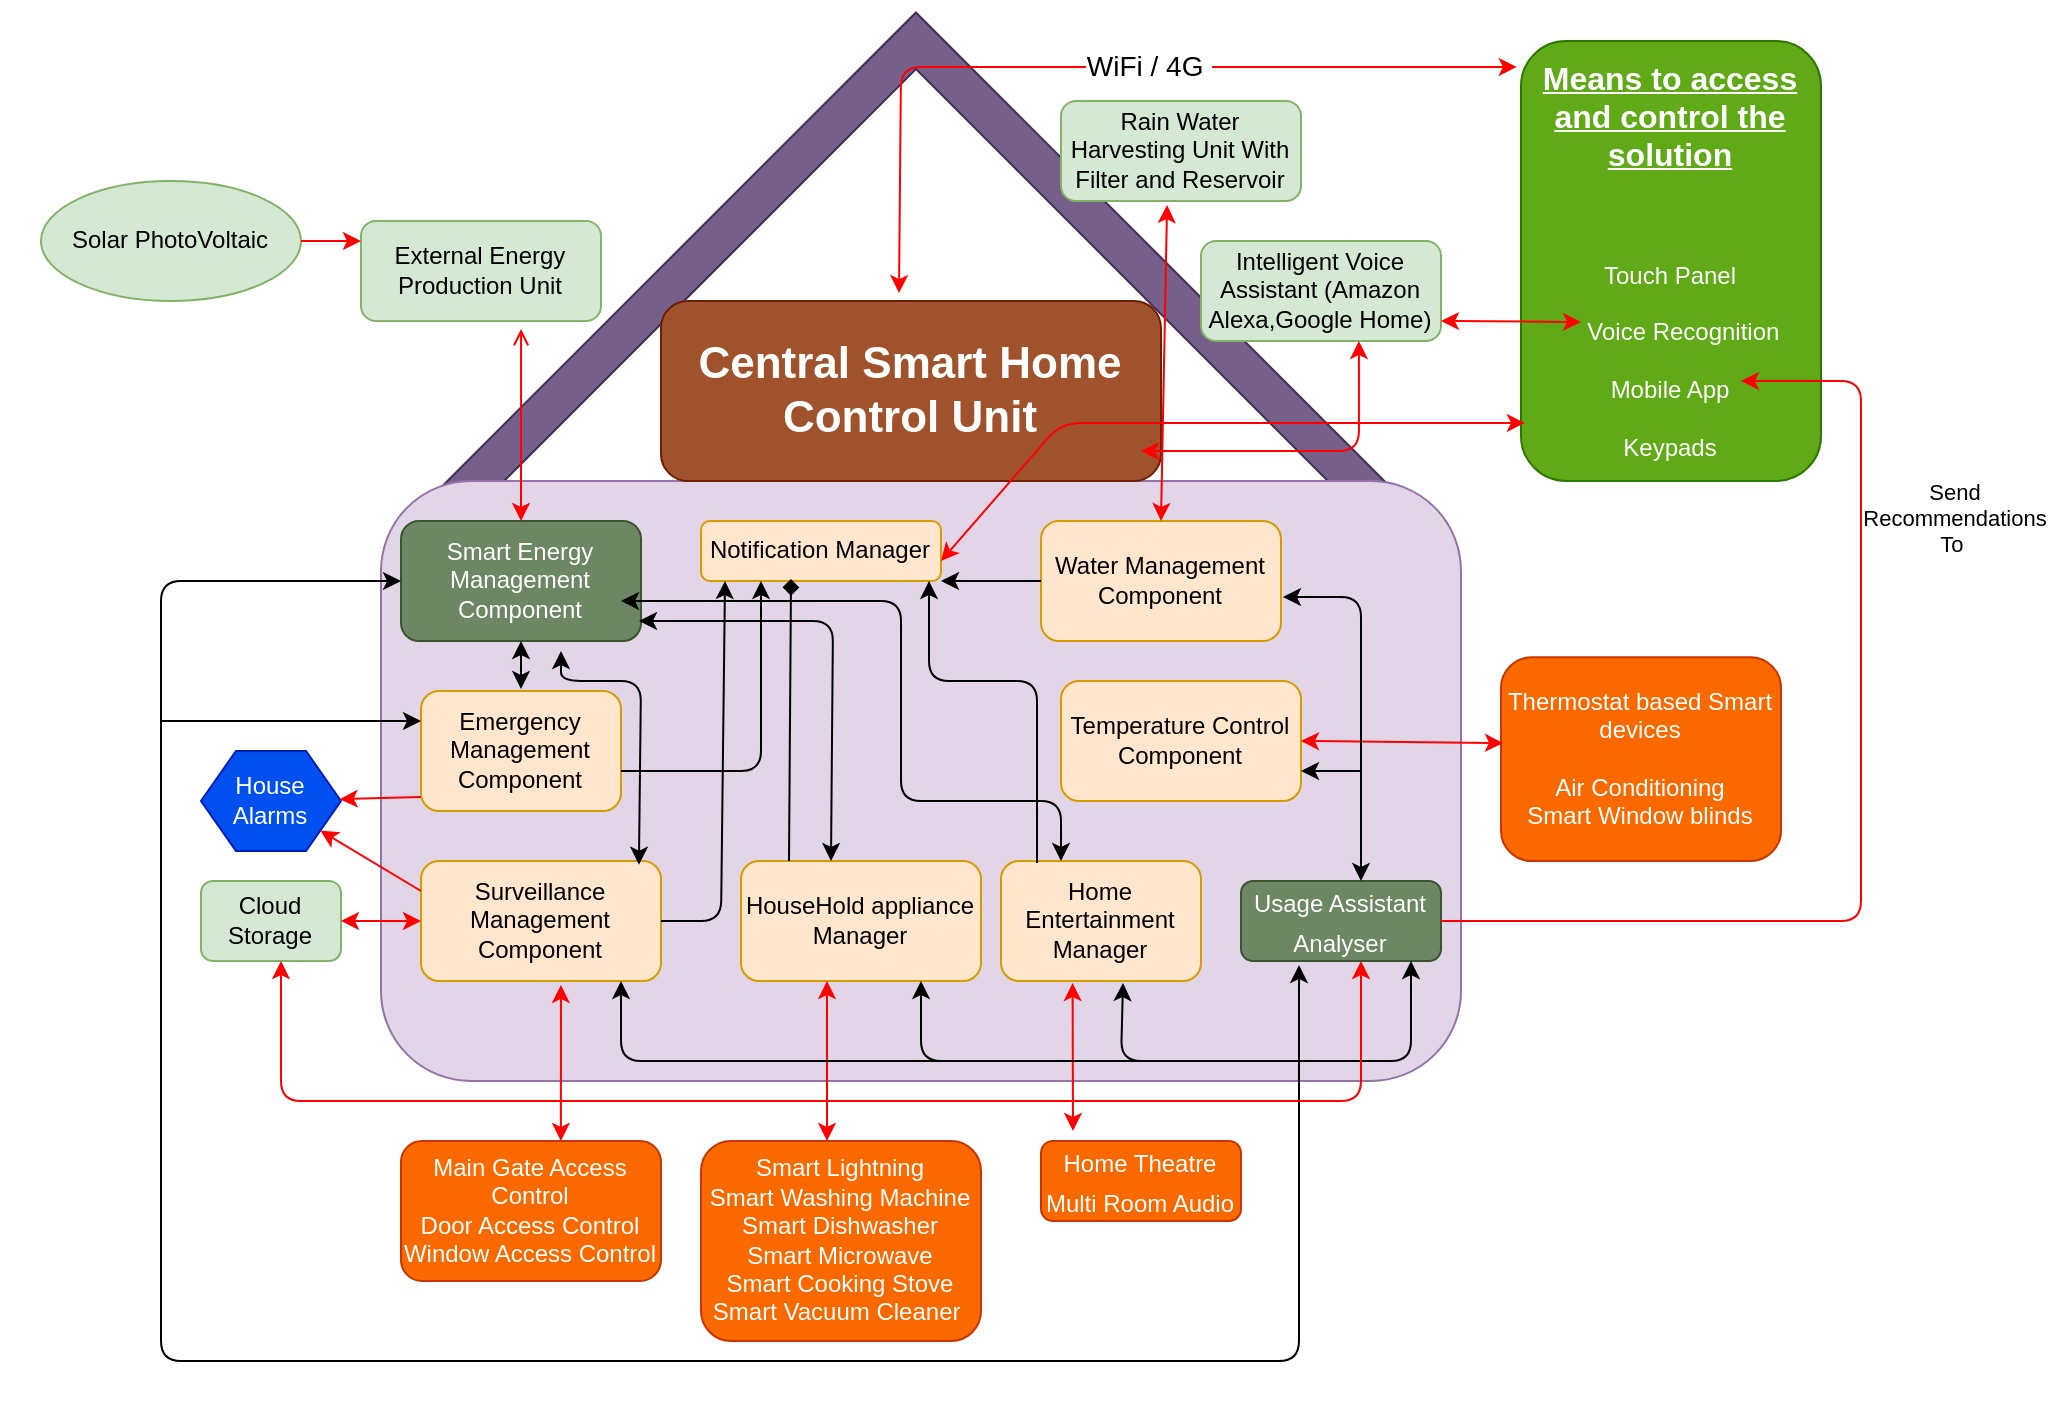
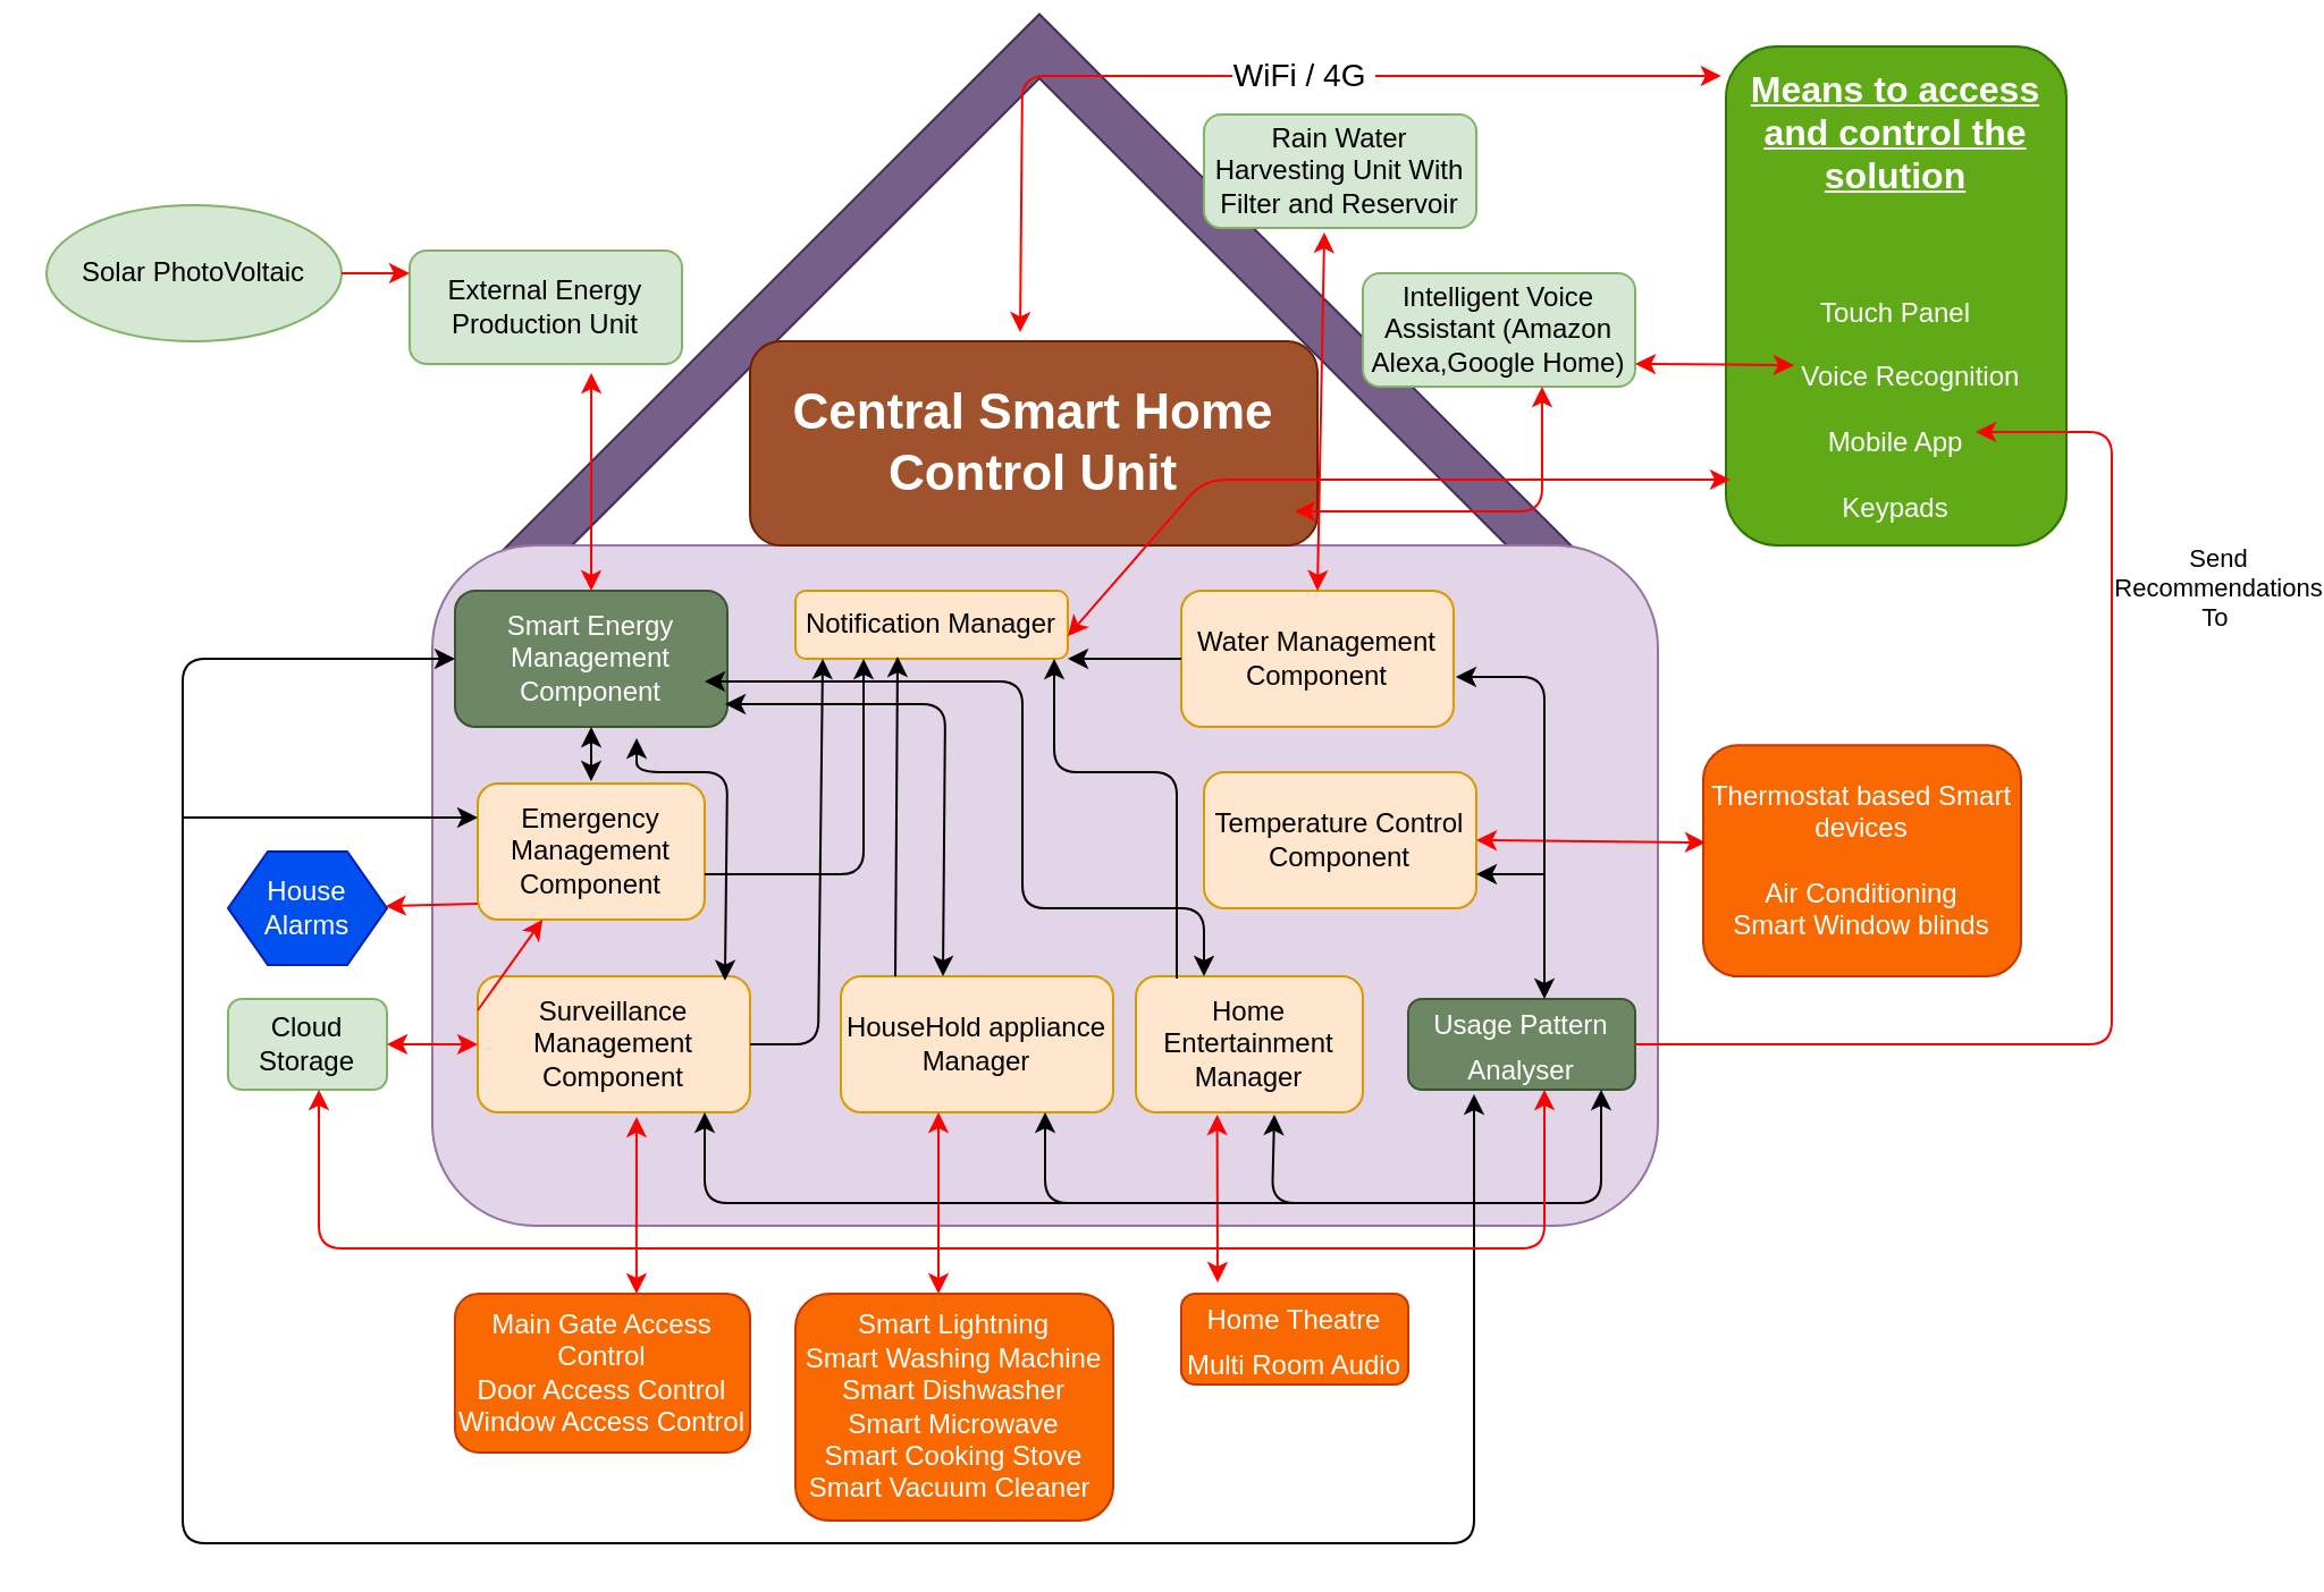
- <mxCell id="11" value="" style="endArrow=open;startArrow=classic;html=1;entryX=0.667;entryY=1.08;entryDx=0;entryDy=0;entryPerimeter=0;strokeColor=#FF0000;" parent="1" source="5" target="7" edge="1"><mxGeometry width="50" height="50" relative="1" as="geometry"><mxPoint x="140" y="210" as="sourcePoint" /><mxPoint x="190" y="160" as="targetPoint" /></mxGeometry></mxCell>
+ <mxCell id="11" value="" style="endArrow=classic;startArrow=classic;html=1;entryX=0.667;entryY=1.08;entryDx=0;entryDy=0;entryPerimeter=0;strokeColor=#FF0000;" parent="1" source="5" target="7" edge="1"><mxGeometry width="50" height="50" relative="1" as="geometry"><mxPoint x="140" y="210" as="sourcePoint" /><mxPoint x="190" y="160" as="targetPoint" /></mxGeometry></mxCell>
- <mxCell id="40" value="" style="endArrow=diamond;html=1;entryX=0.375;entryY=0.967;entryDx=0;entryDy=0;entryPerimeter=0;exitX=0.2;exitY=0;exitDx=0;exitDy=0;exitPerimeter=0;" parent="1" source="6" target="37" edge="1"><mxGeometry width="50" height="50" relative="1" as="geometry"><mxPoint x="395" y="404" as="sourcePoint" /><mxPoint x="440" y="354.07" as="targetPoint" /></mxGeometry></mxCell>
+ <mxCell id="40" value="" style="endArrow=classic;html=1;entryX=0.375;entryY=0.967;entryDx=0;entryDy=0;entryPerimeter=0;exitX=0.2;exitY=0;exitDx=0;exitDy=0;exitPerimeter=0;" parent="1" source="6" target="37" edge="1"><mxGeometry width="50" height="50" relative="1" as="geometry"><mxPoint x="395" y="404" as="sourcePoint" /><mxPoint x="440" y="354.07" as="targetPoint" /></mxGeometry></mxCell>
- <mxCell id="48" value="" style="endArrow=classic;html=1;exitX=0;exitY=0.25;exitDx=0;exitDy=0;strokeColor=#FF0000;" parent="1" source="31" target="22" edge="1"><mxGeometry width="50" height="50" relative="1" as="geometry"><mxPoint x="220" y="385" as="sourcePoint" /><mxPoint x="180" y="385" as="targetPoint" /></mxGeometry></mxCell>
+ <mxCell id="48" value="" style="endArrow=classic;html=1;exitX=0;exitY=0.25;exitDx=0;exitDy=0;strokeColor=#FF0000;" parent="1" source="31" target="32" edge="1"><mxGeometry width="50" height="50" relative="1" as="geometry"><mxPoint x="220" y="385" as="sourcePoint" /><mxPoint x="180" y="385" as="targetPoint" /></mxGeometry></mxCell>
- <mxCell id="46" value="&lt;span style=&quot;font-size: 16px&quot;&gt;&lt;span style=&quot;font-size: 12px&quot;&gt;Usage Assistant Analyser&lt;br&gt;&lt;/span&gt;&lt;/span&gt;" style="rounded=1;whiteSpace=wrap;html=1;fillColor=#6d8764;strokeColor=#3A5431;fontColor=#ffffff;" parent="1" vertex="1"><mxGeometry x="620" y="440" width="100" height="40" as="geometry" /></mxCell>
+ <mxCell id="46" value="&lt;span style=&quot;font-size: 16px&quot;&gt;&lt;span style=&quot;font-size: 12px&quot;&gt;Usage Pattern Analyser&lt;br&gt;&lt;/span&gt;&lt;/span&gt;" style="rounded=1;whiteSpace=wrap;html=1;fillColor=#6d8764;strokeColor=#3A5431;fontColor=#ffffff;" parent="1" vertex="1"><mxGeometry x="620" y="440" width="100" height="40" as="geometry" /></mxCell>
